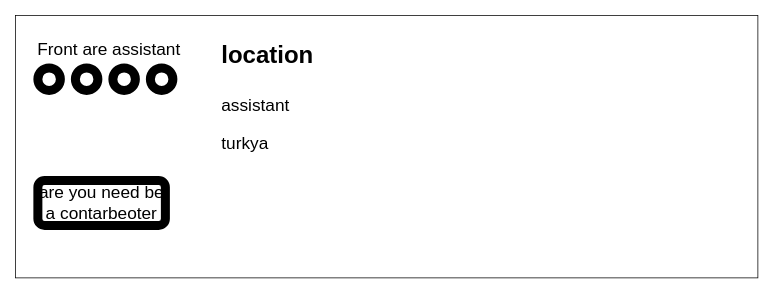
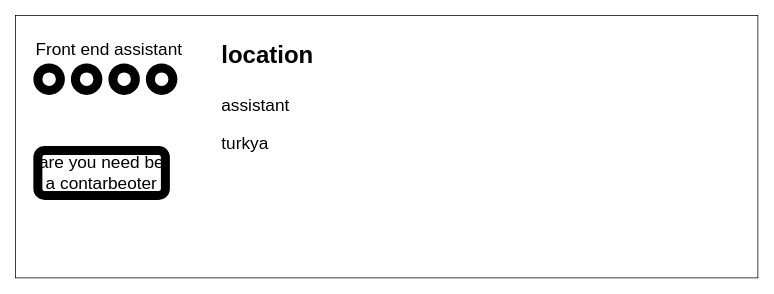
- <mxCell id="3" value="&lt;font style=&quot;font-size: 23px;&quot;&gt;Front are assistant&lt;/font&gt;" style="text;html=1;strokeColor=none;fillColor=none;align=center;verticalAlign=middle;whiteSpace=wrap;rounded=0;strokeWidth=12;" vertex="1" parent="1"><mxGeometry x="40" y="40" width="210" height="50" as="geometry" /></mxCell>
+ <mxCell id="3" value="&lt;font style=&quot;font-size: 23px;&quot;&gt;Front end assistant&lt;/font&gt;" style="text;html=1;strokeColor=none;fillColor=none;align=center;verticalAlign=middle;whiteSpace=wrap;rounded=0;strokeWidth=12;" vertex="1" parent="1"><mxGeometry x="40" y="40" width="210" height="50" as="geometry" /></mxCell>
- <mxCell id="8" value="are you need be a contarbeoter" style="rounded=1;whiteSpace=wrap;html=1;strokeWidth=12;fontSize=23;" vertex="1" parent="1"><mxGeometry x="50" y="240" width="170" height="60" as="geometry" /></mxCell>
+ <mxCell id="8" value="are you need be a contarbeoter" style="rounded=1;whiteSpace=wrap;html=1;strokeWidth=12;fontSize=23;" vertex="1" parent="1"><mxGeometry x="50" y="200" width="170" height="60" as="geometry" /></mxCell>
